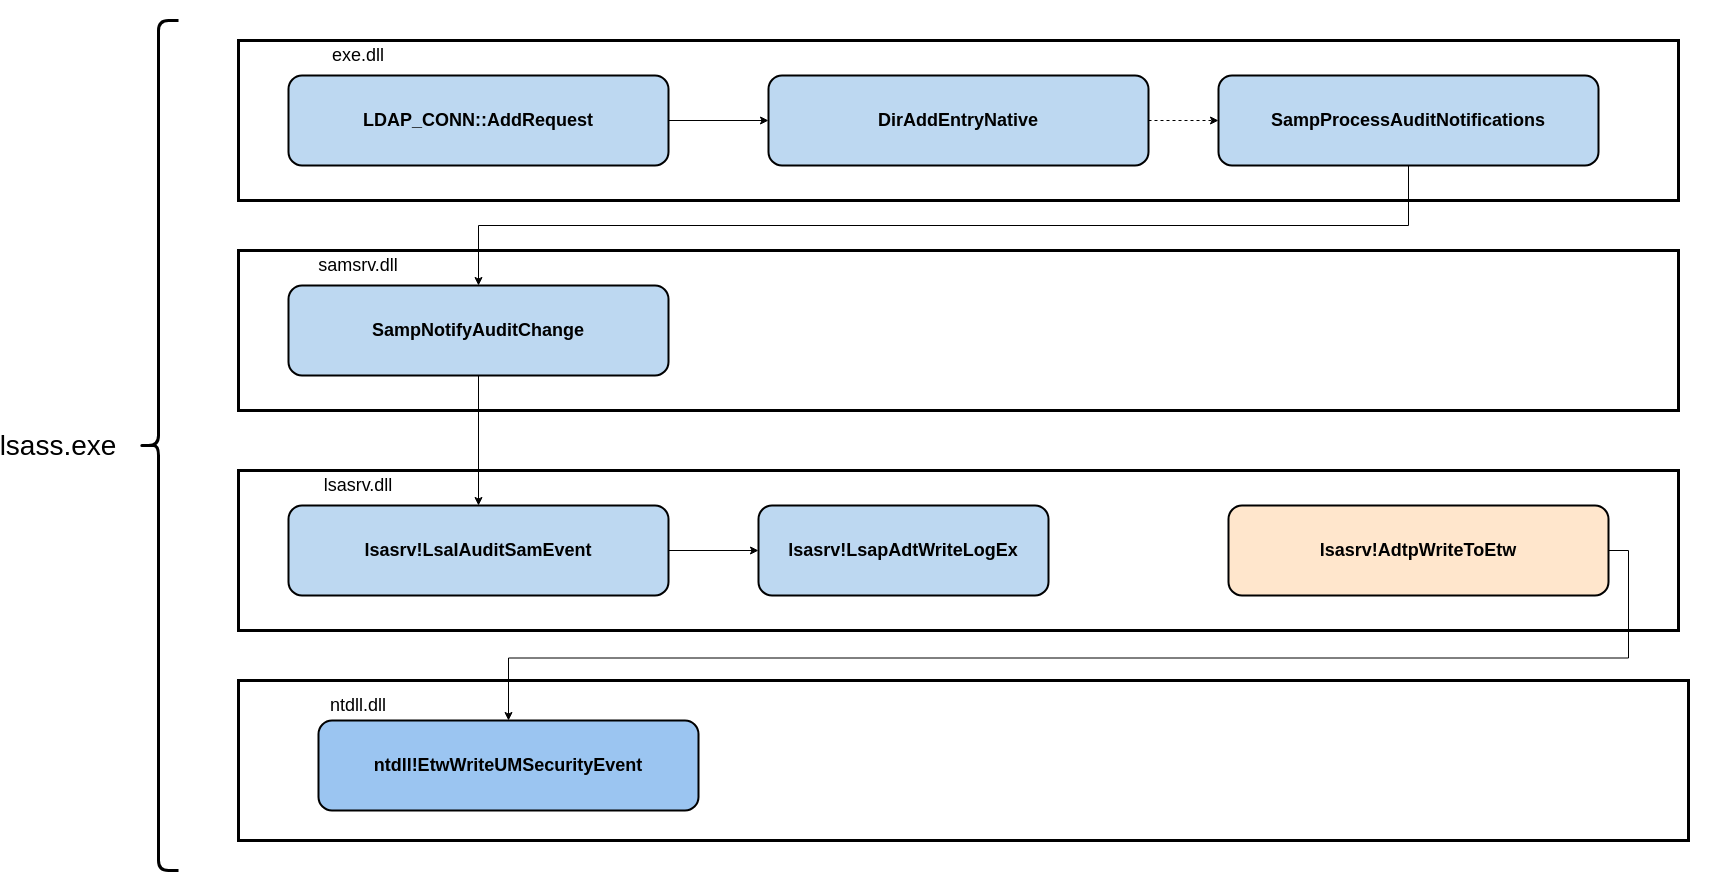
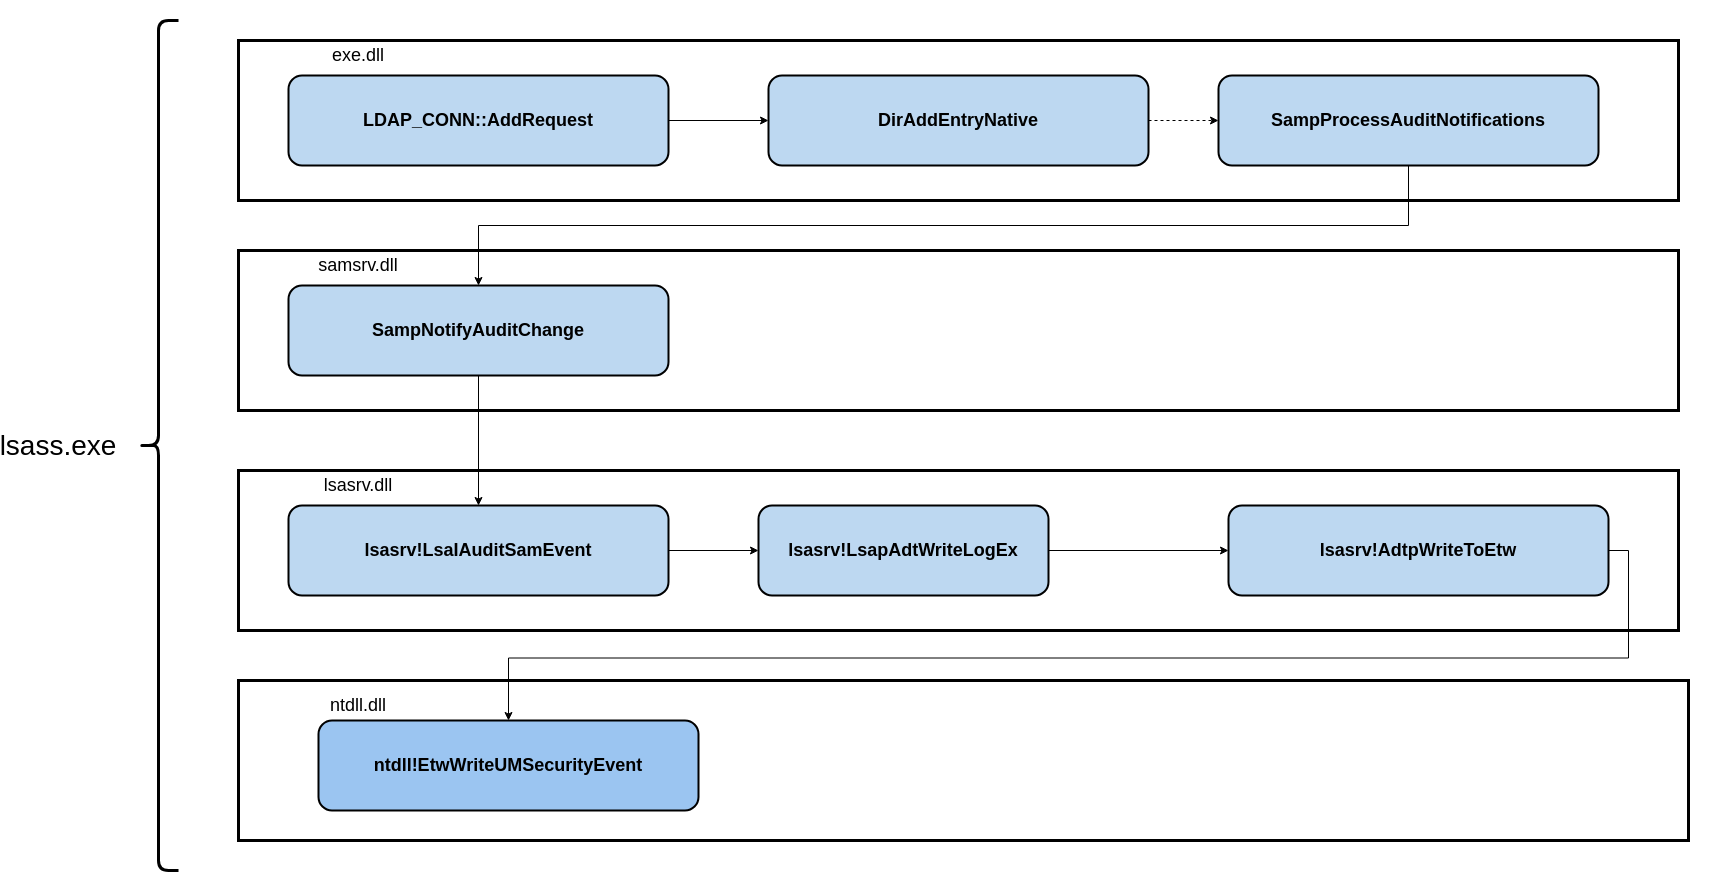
+ <mxCell id="9" style="edgeStyle=none;rounded=0;orthogonalLoop=1;jettySize=auto;html=1;exitX=1;exitY=0.5;exitDx=0;exitDy=0;entryX=0;entryY=0.5;entryDx=0;entryDy=0;" edge="1" parent="1" source="10" target="8"><mxGeometry relative="1" as="geometry" /></mxCell>
- <mxCell id="8" value="&lt;b&gt;lsasrv!AdtpWriteToEtw&lt;/b&gt;" style="rounded=1;whiteSpace=wrap;html=1;fontSize=18;strokeWidth=2;fillColor=#ffe6cc;" vertex="1" parent="1"><mxGeometry x="1220" y="505" width="380" height="90" as="geometry" /></mxCell>
+ <mxCell id="8" value="&lt;b&gt;lsasrv!AdtpWriteToEtw&lt;/b&gt;" style="rounded=1;whiteSpace=wrap;html=1;fontSize=18;strokeWidth=2;fillColor=#BDD8F1;" vertex="1" parent="1"><mxGeometry x="1220" y="505" width="380" height="90" as="geometry" /></mxCell>
